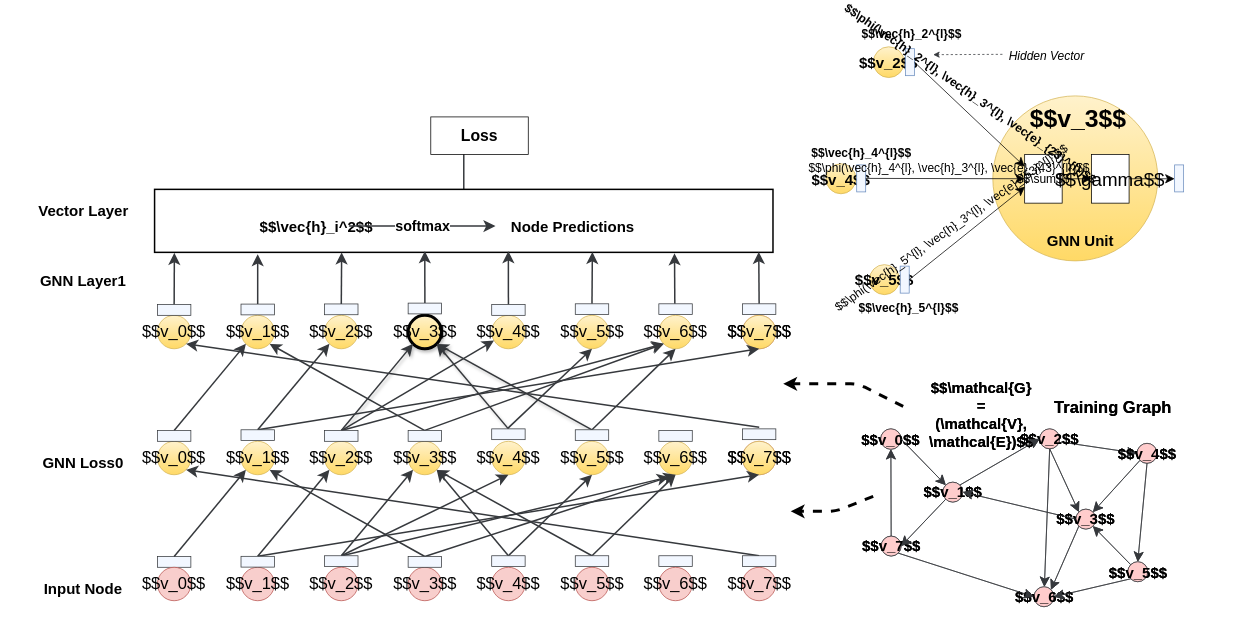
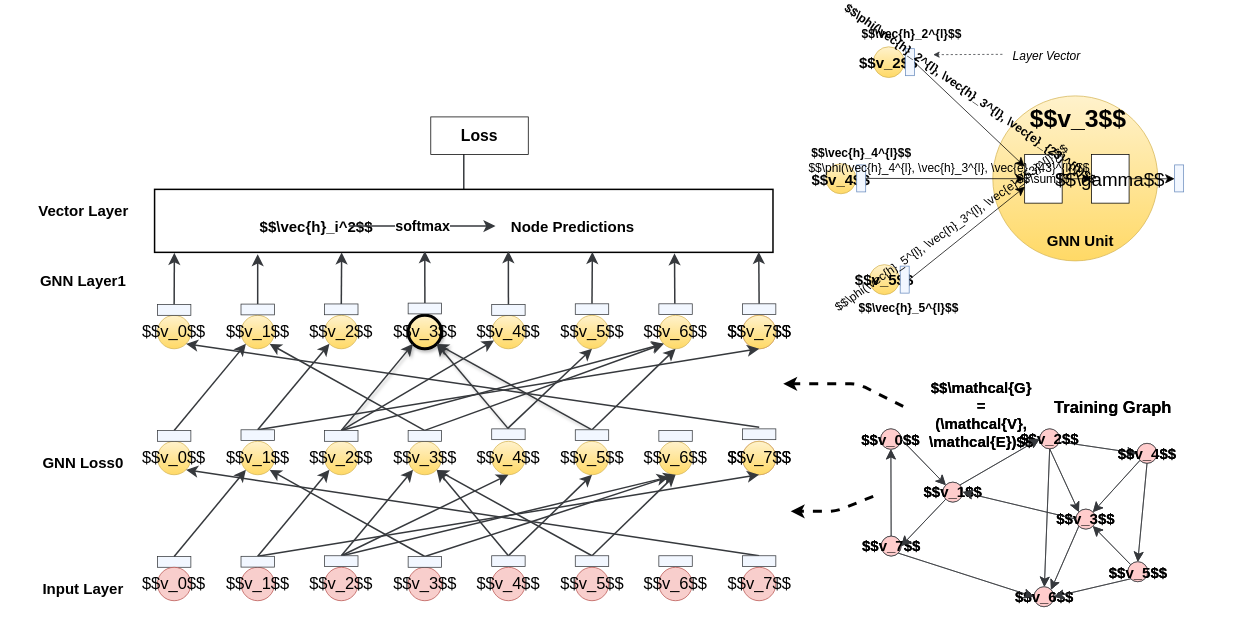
- <mxCell id="137" value="Hidden Vector" style="text;html=1;align=center;verticalAlign=middle;resizable=0;points=[];autosize=1;fontSize=16;fontStyle=2" vertex="1" parent="2"><mxGeometry x="1320" y="27.5" width="110" height="23" as="geometry" /></mxCell>
+ <mxCell id="137" value="Layer Vector" style="text;html=1;align=center;verticalAlign=middle;resizable=0;points=[];autosize=1;fontSize=16;fontStyle=2" vertex="1" parent="2"><mxGeometry x="1320" y="27.5" width="110" height="23" as="geometry" /></mxCell>
- <mxCell id="58" value="&lt;font size=&quot;1&quot;&gt;&lt;b style=&quot;font-size: 20px&quot;&gt;Input Node&lt;/b&gt;&lt;/font&gt;" style="text;html=1;strokeColor=none;fillColor=none;align=center;verticalAlign=middle;whiteSpace=wrap;rounded=0;" vertex="1" parent="2"><mxGeometry x="22.289" y="721.62" width="137.079" height="56.0" as="geometry" /></mxCell>
+ <mxCell id="58" value="&lt;font size=&quot;1&quot;&gt;&lt;b style=&quot;font-size: 20px&quot;&gt;Input Layer&lt;/b&gt;&lt;/font&gt;" style="text;html=1;strokeColor=none;fillColor=none;align=center;verticalAlign=middle;whiteSpace=wrap;rounded=0;" vertex="1" parent="2"><mxGeometry x="22.289" y="721.62" width="137.079" height="56.0" as="geometry" /></mxCell>
